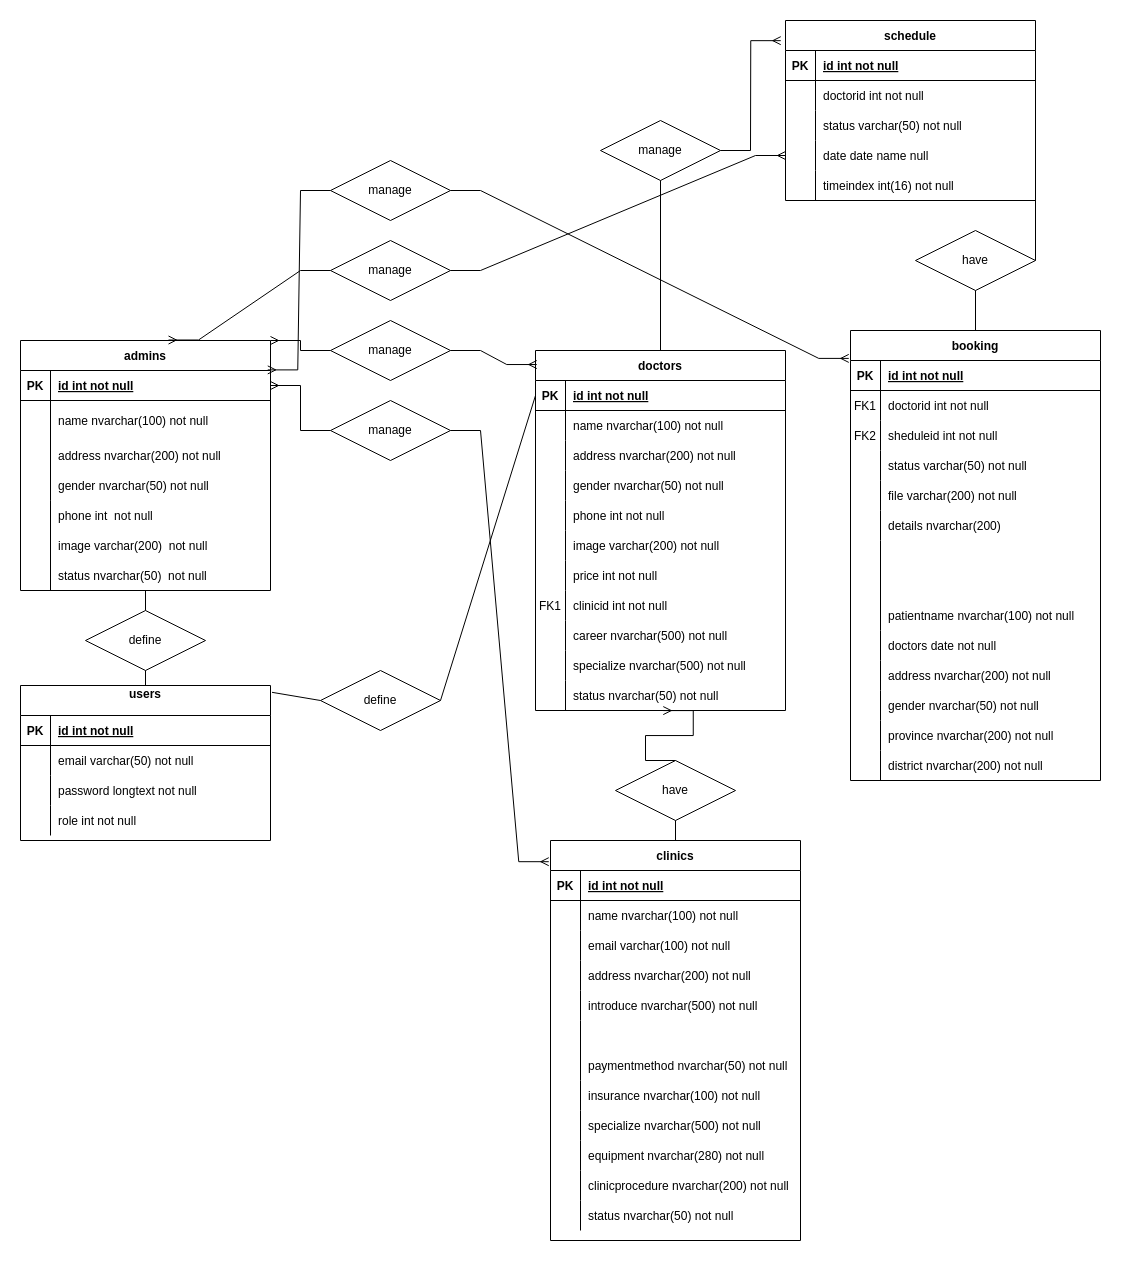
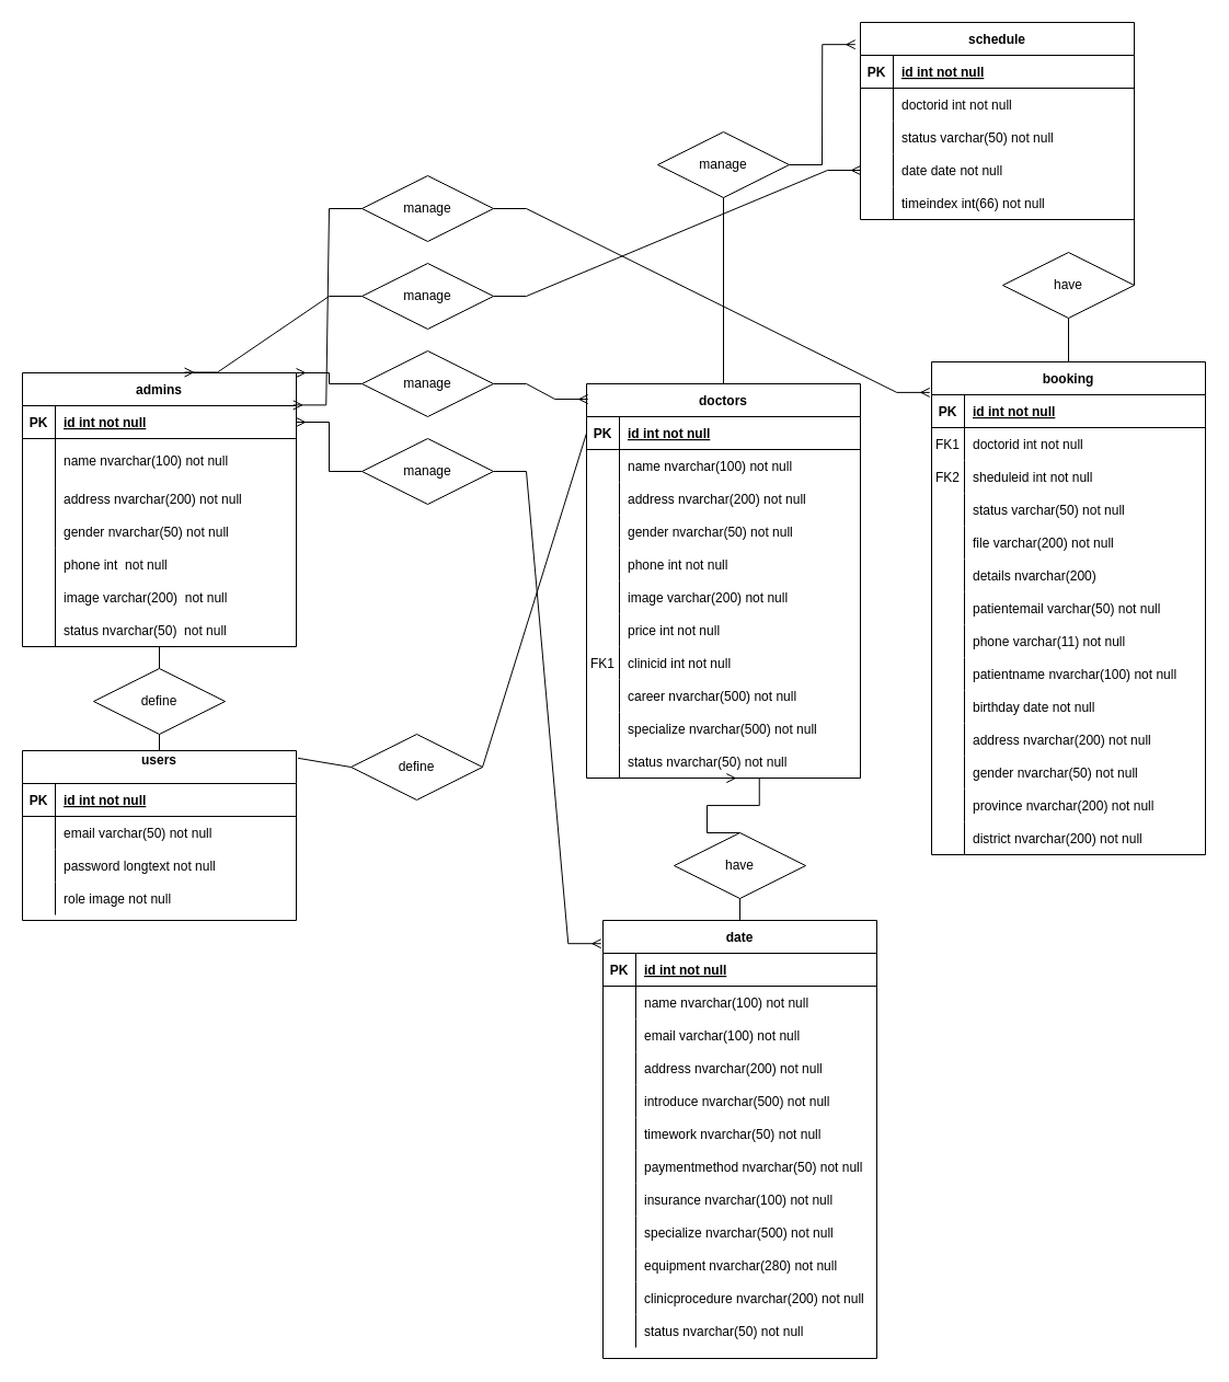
- <mxCell id="150" value="date date name null" style="shape=partialRectangle;overflow=hidden;connectable=0;fillColor=none;top=0;left=0;bottom=0;right=0;align=left;spacingLeft=6;" parent="148" vertex="1"><mxGeometry x="30" width="220" height="30" as="geometry"><mxRectangle width="220" height="30" as="alternateBounds" /></mxGeometry></mxCell>
+ <mxCell id="150" value="date date not null" style="shape=partialRectangle;overflow=hidden;connectable=0;fillColor=none;top=0;left=0;bottom=0;right=0;align=left;spacingLeft=6;" parent="148" vertex="1"><mxGeometry x="30" width="220" height="30" as="geometry"><mxRectangle width="220" height="30" as="alternateBounds" /></mxGeometry></mxCell>
- <mxCell id="153" value="timeindex int(16) not null" style="shape=partialRectangle;overflow=hidden;connectable=0;fillColor=none;top=0;left=0;bottom=0;right=0;align=left;spacingLeft=6;" parent="151" vertex="1"><mxGeometry x="30" width="220" height="30" as="geometry"><mxRectangle width="220" height="30" as="alternateBounds" /></mxGeometry></mxCell>
+ <mxCell id="153" value="timeindex int(66) not null" style="shape=partialRectangle;overflow=hidden;connectable=0;fillColor=none;top=0;left=0;bottom=0;right=0;align=left;spacingLeft=6;" parent="151" vertex="1"><mxGeometry x="30" width="220" height="30" as="geometry"><mxRectangle width="220" height="30" as="alternateBounds" /></mxGeometry></mxCell>
+ <mxCell id="64" value="patientemail varchar(50) not null" style="shape=partialRectangle;overflow=hidden;connectable=0;fillColor=none;top=0;left=0;bottom=0;right=0;align=left;spacingLeft=6;" parent="62" vertex="1"><mxGeometry x="30" width="220" height="30" as="geometry"><mxRectangle width="220" height="30" as="alternateBounds" /></mxGeometry></mxCell>
+ <mxCell id="67" value="phone varchar(11) not null" style="shape=partialRectangle;overflow=hidden;connectable=0;fillColor=none;top=0;left=0;bottom=0;right=0;align=left;spacingLeft=6;" parent="65" vertex="1"><mxGeometry x="30" width="220" height="30" as="geometry"><mxRectangle width="220" height="30" as="alternateBounds" /></mxGeometry></mxCell>
- <mxCell id="73" value="doctors date not null" style="shape=partialRectangle;overflow=hidden;connectable=0;fillColor=none;top=0;left=0;bottom=0;right=0;align=left;spacingLeft=6;" parent="71" vertex="1"><mxGeometry x="30" width="220" height="30" as="geometry"><mxRectangle width="220" height="30" as="alternateBounds" /></mxGeometry></mxCell>
+ <mxCell id="73" value="birthday date not null" style="shape=partialRectangle;overflow=hidden;connectable=0;fillColor=none;top=0;left=0;bottom=0;right=0;align=left;spacingLeft=6;" parent="71" vertex="1"><mxGeometry x="30" width="220" height="30" as="geometry"><mxRectangle width="220" height="30" as="alternateBounds" /></mxGeometry></mxCell>
- <mxCell id="173" value="role int not null" style="shape=partialRectangle;overflow=hidden;connectable=0;fillColor=none;top=0;left=0;bottom=0;right=0;align=left;spacingLeft=6;" parent="171" vertex="1"><mxGeometry x="30" width="220" height="30" as="geometry"><mxRectangle width="220" height="30" as="alternateBounds" /></mxGeometry></mxCell>
+ <mxCell id="173" value="role image not null" style="shape=partialRectangle;overflow=hidden;connectable=0;fillColor=none;top=0;left=0;bottom=0;right=0;align=left;spacingLeft=6;" parent="171" vertex="1"><mxGeometry x="30" width="220" height="30" as="geometry"><mxRectangle width="220" height="30" as="alternateBounds" /></mxGeometry></mxCell>
- <mxCell id="6" value="clinics" style="shape=table;startSize=30;container=1;collapsible=1;childLayout=tableLayout;fixedRows=1;rowLines=0;fontStyle=1;align=center;resizeLast=1;" parent="1" vertex="1"><mxGeometry x="550" y="840" width="250" height="400" as="geometry"><mxRectangle x="530" y="510" width="80" height="30" as="alternateBounds" /></mxGeometry></mxCell>
+ <mxCell id="6" value="date" style="shape=table;startSize=30;container=1;collapsible=1;childLayout=tableLayout;fixedRows=1;rowLines=0;fontStyle=1;align=center;resizeLast=1;" parent="1" vertex="1"><mxGeometry x="550" y="840" width="250" height="400" as="geometry"><mxRectangle x="530" y="510" width="80" height="30" as="alternateBounds" /></mxGeometry></mxCell>
+ <mxCell id="24" value="timework nvarchar(50) not null" style="shape=partialRectangle;overflow=hidden;connectable=0;fillColor=none;top=0;left=0;bottom=0;right=0;align=left;spacingLeft=6;" parent="22" vertex="1"><mxGeometry x="30" width="220" height="30" as="geometry"><mxRectangle width="220" height="30" as="alternateBounds" /></mxGeometry></mxCell>
